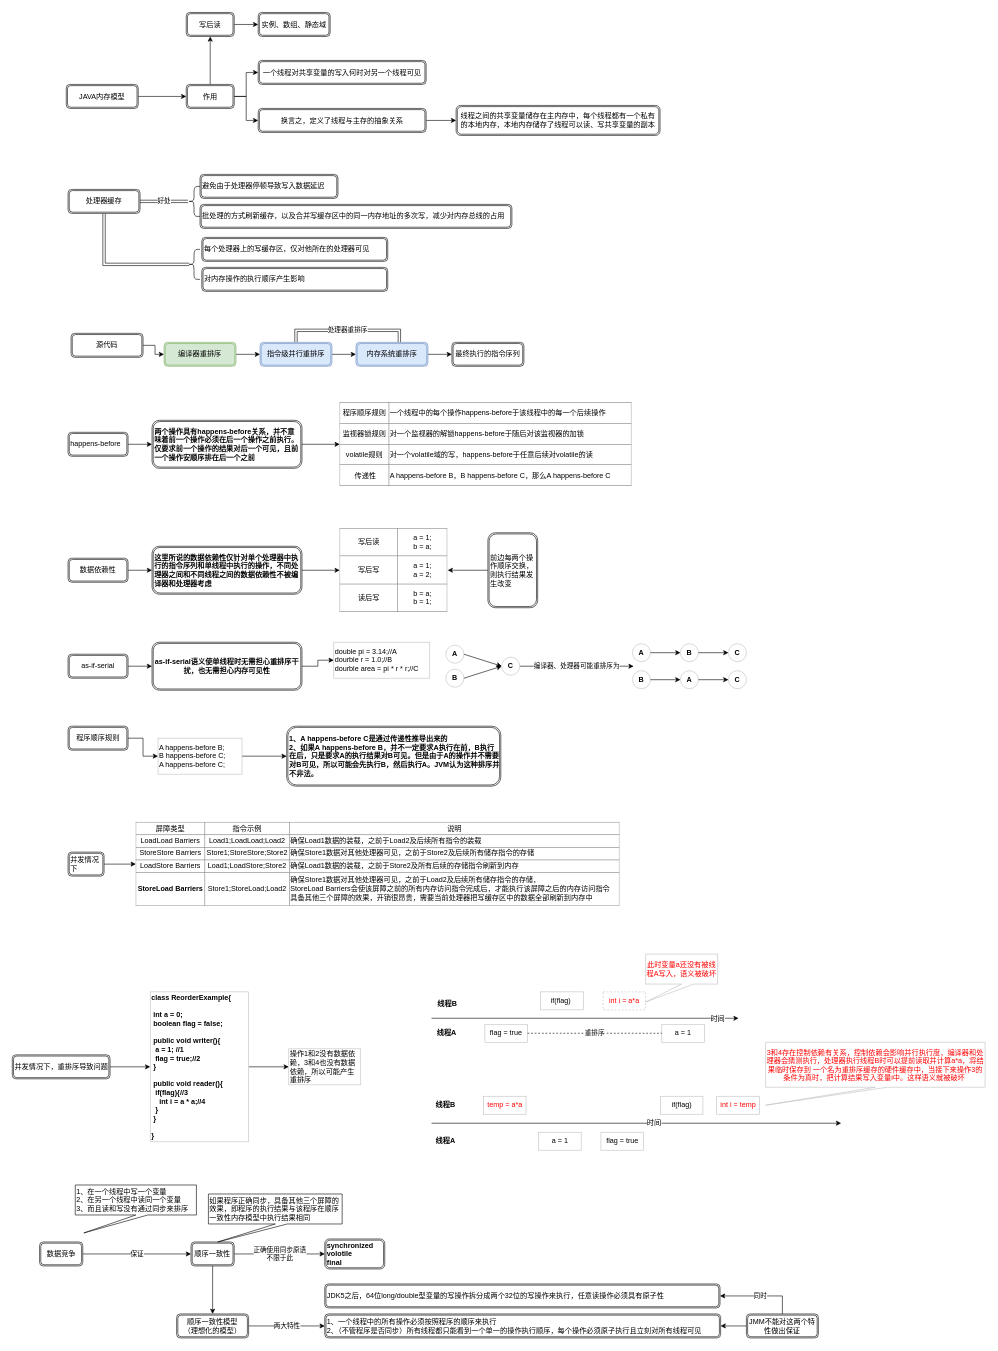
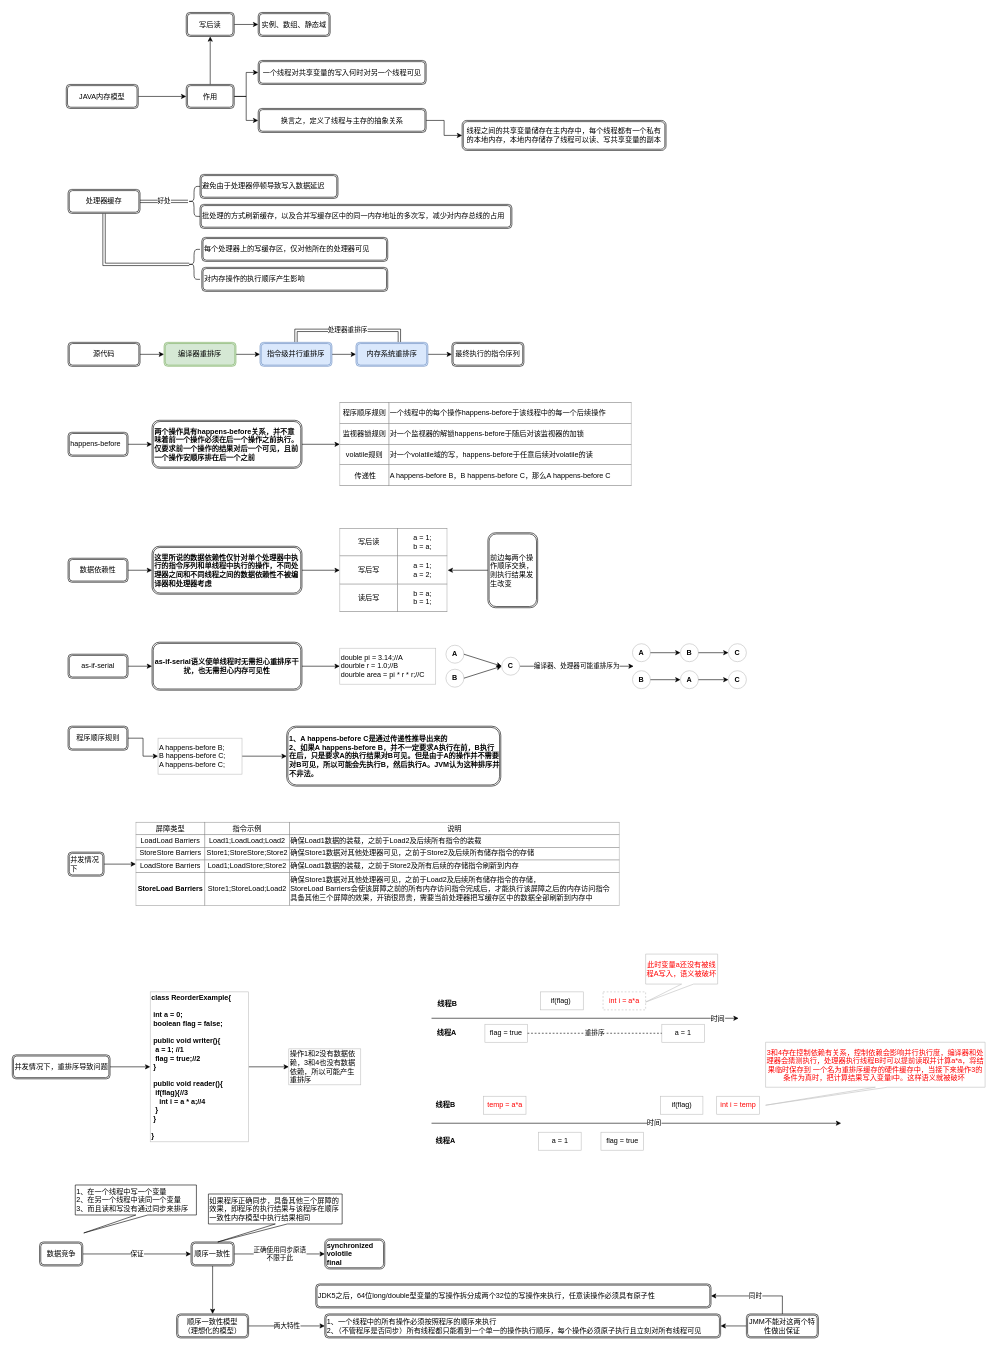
- <mxCell id="11" value="线程之间的共享变量储存在主内存中，每个线程都有一个私有的本地内存，本地内存储存了线程可以读、写共享变量的副本" style="shape=ext;double=1;rounded=1;whiteSpace=wrap;html=1;" parent="1" vertex="1"><mxGeometry x="760" y="175" width="340" height="50" as="geometry" /></mxCell>
+ <mxCell id="11" value="线程之间的共享变量储存在主内存中，每个线程都有一个私有的本地内存，本地内存储存了线程可以读、写共享变量的副本" style="shape=ext;double=1;rounded=1;whiteSpace=wrap;html=1;" parent="1" vertex="1"><mxGeometry x="770" y="200" width="340" height="50" as="geometry" /></mxCell>
- <mxCell id="16" value="源代码" style="shape=ext;double=1;rounded=1;whiteSpace=wrap;html=1;" parent="1" vertex="1"><mxGeometry x="118" y="555" width="120" height="40" as="geometry" /></mxCell>
+ <mxCell id="16" value="源代码" style="shape=ext;double=1;rounded=1;whiteSpace=wrap;html=1;" parent="1" vertex="1"><mxGeometry x="113" y="570" width="120" height="40" as="geometry" /></mxCell>
- <mxCell id="48" value="double pi = 3.14;//A&lt;br&gt;dourble r = 1.0;//B&lt;br&gt;dourble area = pi * r * r;//C" style="rounded=0;whiteSpace=wrap;html=1;strokeColor=#c0c0c0;gradientColor=none;align=left;" parent="1" vertex="1"><mxGeometry x="556" y="1070" width="160" height="60" as="geometry" /></mxCell>
+ <mxCell id="48" value="double pi = 3.14;//A&lt;br&gt;dourble r = 1.0;//B&lt;br&gt;dourble area = pi * r * r;//C" style="rounded=0;whiteSpace=wrap;html=1;strokeColor=#c0c0c0;gradientColor=none;align=left;" parent="1" vertex="1"><mxGeometry x="566" y="1080" width="160" height="60" as="geometry" /></mxCell>
- <mxCell id="114" value="JDK5之后，64位long/double型变量的写操作拆分成两个32位的写操作来执行，任意读操作必须具有原子性" style="shape=ext;double=1;rounded=1;whiteSpace=wrap;html=1;align=left;" parent="1" vertex="1"><mxGeometry x="541" y="2140" width="659" height="40" as="geometry" /></mxCell>
+ <mxCell id="114" value="JDK5之后，64位long/double型变量的写操作拆分成两个32位的写操作来执行，任意读操作必须具有原子性" style="shape=ext;double=1;rounded=1;whiteSpace=wrap;html=1;align=left;" parent="1" vertex="1"><mxGeometry x="526" y="2140" width="659" height="40" as="geometry" /></mxCell>
